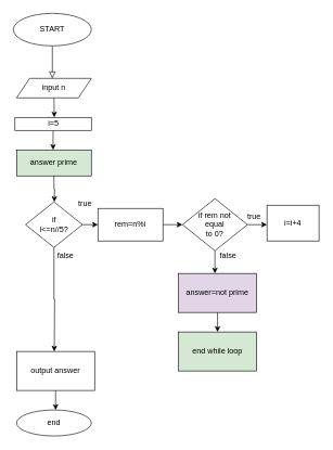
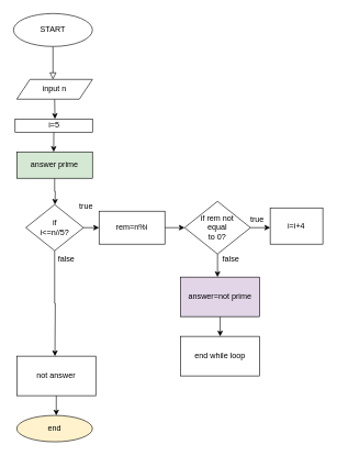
- <mxCell id="23" value="end while loop" style="rounded=0;whiteSpace=wrap;html=1;fillColor=#d5e8d4;" vertex="1" parent="1"><mxGeometry x="274" y="510" width="120" height="60" as="geometry" /></mxCell>
+ <mxCell id="23" value="end while loop" style="rounded=0;whiteSpace=wrap;html=1;" vertex="1" parent="1"><mxGeometry x="274" y="510" width="120" height="60" as="geometry" /></mxCell>
- <mxCell id="25" value="output answer" style="rounded=0;whiteSpace=wrap;html=1;" vertex="1" parent="1"><mxGeometry x="25" y="540" width="120" height="60" as="geometry" /></mxCell>
+ <mxCell id="25" value="not answer" style="rounded=0;whiteSpace=wrap;html=1;" vertex="1" parent="1"><mxGeometry x="25" y="540" width="120" height="60" as="geometry" /></mxCell>
- <mxCell id="26" value="end" style="ellipse;whiteSpace=wrap;html=1;" vertex="1" parent="1"><mxGeometry x="25" y="630" width="115" height="40" as="geometry" /></mxCell>
+ <mxCell id="26" value="end" style="ellipse;whiteSpace=wrap;html=1;fillColor=#fff2cc;" vertex="1" parent="1"><mxGeometry x="25" y="630" width="115" height="40" as="geometry" /></mxCell>
